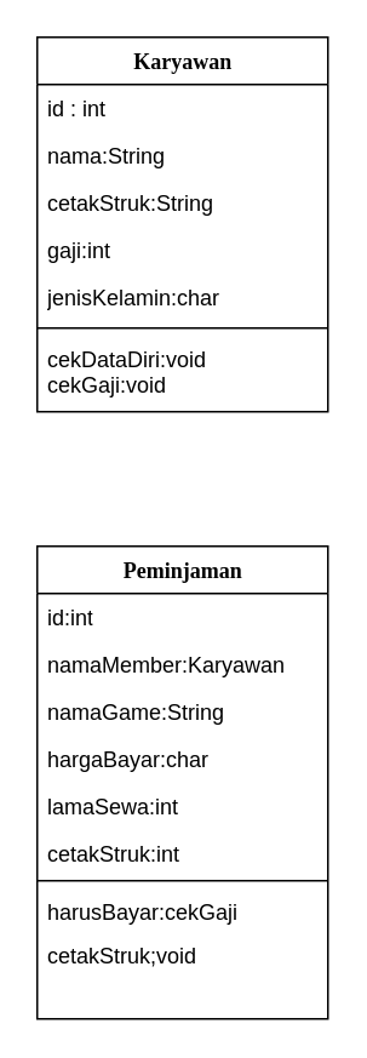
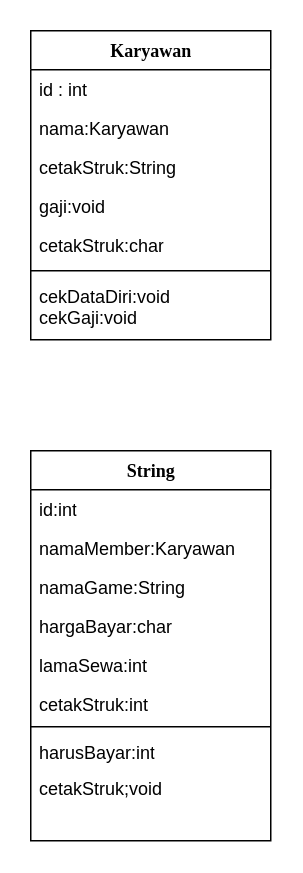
- <mxCell id="4" value="nama:String" style="text;html=1;strokeColor=none;fillColor=none;align=left;verticalAlign=top;spacingLeft=4;spacingRight=4;whiteSpace=wrap;overflow=hidden;rotatable=0;points=[[0,0.5],[1,0.5]];portConstraint=eastwest;" parent="2" vertex="1"><mxGeometry y="52" width="160" height="26" as="geometry" /></mxCell>
+ <mxCell id="4" value="nama:Karyawan" style="text;html=1;strokeColor=none;fillColor=none;align=left;verticalAlign=top;spacingLeft=4;spacingRight=4;whiteSpace=wrap;overflow=hidden;rotatable=0;points=[[0,0.5],[1,0.5]];portConstraint=eastwest;" parent="2" vertex="1"><mxGeometry y="52" width="160" height="26" as="geometry" /></mxCell>
- <mxCell id="6" value="gaji:int" style="text;html=1;strokeColor=none;fillColor=none;align=left;verticalAlign=top;spacingLeft=4;spacingRight=4;whiteSpace=wrap;overflow=hidden;rotatable=0;points=[[0,0.5],[1,0.5]];portConstraint=eastwest;" parent="2" vertex="1"><mxGeometry y="104" width="160" height="26" as="geometry" /></mxCell>
+ <mxCell id="6" value="gaji:void" style="text;html=1;strokeColor=none;fillColor=none;align=left;verticalAlign=top;spacingLeft=4;spacingRight=4;whiteSpace=wrap;overflow=hidden;rotatable=0;points=[[0,0.5],[1,0.5]];portConstraint=eastwest;" parent="2" vertex="1"><mxGeometry y="104" width="160" height="26" as="geometry" /></mxCell>
- <mxCell id="7" value="jenisKelamin:char" style="text;html=1;strokeColor=none;fillColor=none;align=left;verticalAlign=top;spacingLeft=4;spacingRight=4;whiteSpace=wrap;overflow=hidden;rotatable=0;points=[[0,0.5],[1,0.5]];portConstraint=eastwest;" vertex="1" parent="2"><mxGeometry y="130" width="160" height="26" as="geometry" /></mxCell>
+ <mxCell id="7" value="cetakStruk:char" style="text;html=1;strokeColor=none;fillColor=none;align=left;verticalAlign=top;spacingLeft=4;spacingRight=4;whiteSpace=wrap;overflow=hidden;rotatable=0;points=[[0,0.5],[1,0.5]];portConstraint=eastwest;" vertex="1" parent="2"><mxGeometry y="130" width="160" height="26" as="geometry" /></mxCell>
- <mxCell id="10" value="Peminjaman" style="swimlane;html=1;fontStyle=1;align=center;verticalAlign=top;childLayout=stackLayout;horizontal=1;startSize=26;horizontalStack=0;resizeParent=1;resizeLast=0;collapsible=1;marginBottom=0;swimlaneFillColor=#ffffff;rounded=0;shadow=0;comic=0;labelBackgroundColor=none;strokeWidth=1;fillColor=none;fontFamily=Verdana;fontSize=12" parent="1" vertex="1"><mxGeometry x="20" y="300" width="160" height="260" as="geometry" /></mxCell>
+ <mxCell id="10" value="String" style="swimlane;html=1;fontStyle=1;align=center;verticalAlign=top;childLayout=stackLayout;horizontal=1;startSize=26;horizontalStack=0;resizeParent=1;resizeLast=0;collapsible=1;marginBottom=0;swimlaneFillColor=#ffffff;rounded=0;shadow=0;comic=0;labelBackgroundColor=none;strokeWidth=1;fillColor=none;fontFamily=Verdana;fontSize=12" parent="1" vertex="1"><mxGeometry x="20" y="300" width="160" height="260" as="geometry" /></mxCell>
- <mxCell id="18" value="harusBayar:cekGaji" style="text;html=1;strokeColor=none;fillColor=none;align=left;verticalAlign=top;spacingLeft=4;spacingRight=4;whiteSpace=wrap;overflow=hidden;rotatable=0;points=[[0,0.5],[1,0.5]];portConstraint=eastwest;" parent="10" vertex="1"><mxGeometry y="188" width="160" height="24" as="geometry" /></mxCell>
+ <mxCell id="18" value="harusBayar:int" style="text;html=1;strokeColor=none;fillColor=none;align=left;verticalAlign=top;spacingLeft=4;spacingRight=4;whiteSpace=wrap;overflow=hidden;rotatable=0;points=[[0,0.5],[1,0.5]];portConstraint=eastwest;" parent="10" vertex="1"><mxGeometry y="188" width="160" height="24" as="geometry" /></mxCell>
